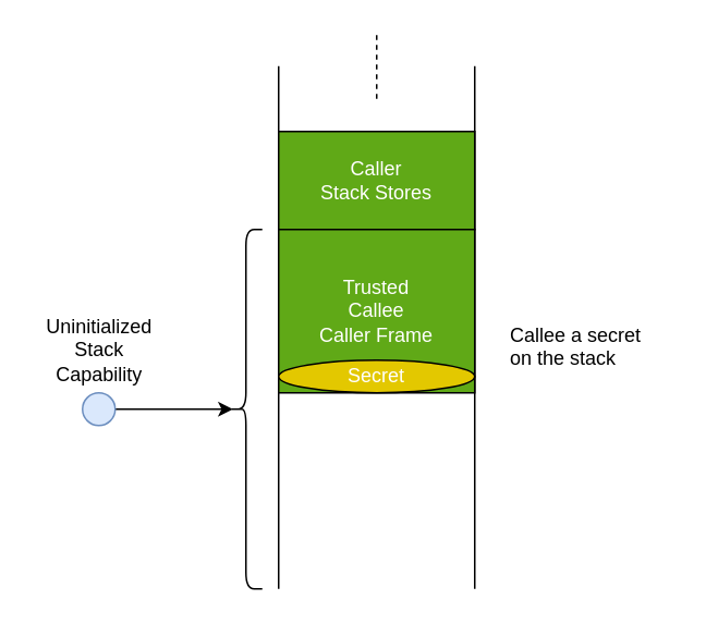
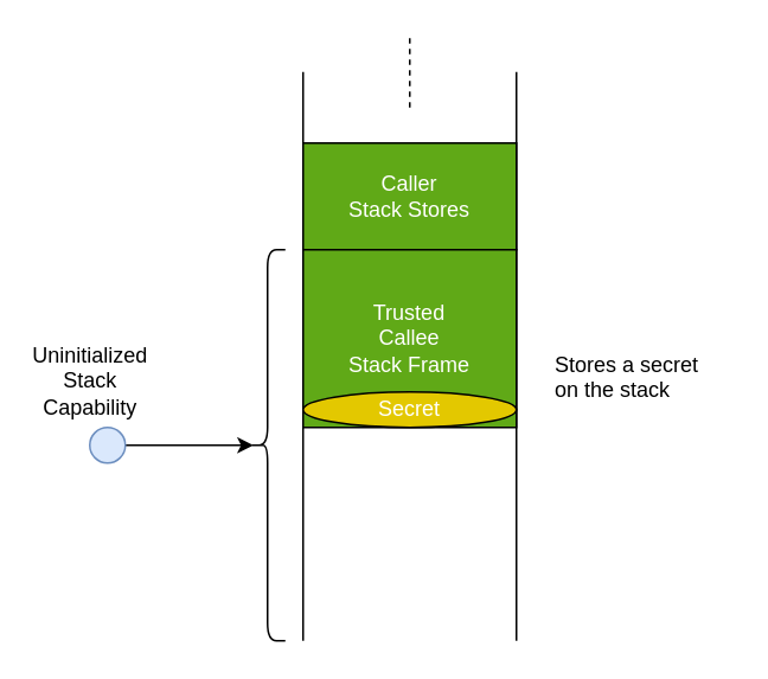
- <mxCell id="6" value="Trusted&lt;br&gt;Callee&lt;br&gt;Caller Frame" style="rounded=0;whiteSpace=wrap;html=1;strokeColor=#000000;align=center;fillColor=#60a917;fontColor=#ffffff;" parent="1" vertex="1"><mxGeometry x="170" y="140" width="120" height="100" as="geometry" /></mxCell>
+ <mxCell id="6" value="Trusted&lt;br&gt;Callee&lt;br&gt;Stack Frame" style="rounded=0;whiteSpace=wrap;html=1;strokeColor=#000000;align=center;fillColor=#60a917;fontColor=#ffffff;" parent="1" vertex="1"><mxGeometry x="170" y="140" width="120" height="100" as="geometry" /></mxCell>
- <mxCell id="10" value="Uninitialized&lt;br&gt;Stack&lt;br&gt;Capability" style="text;html=1;resizable=0;points=[];autosize=1;align=center;verticalAlign=top;spacingTop=-4;" parent="1" vertex="1"><mxGeometry x="20" y="190" width="80" height="40" as="geometry" /></mxCell>
+ <mxCell id="10" value="Uninitialized&lt;br&gt;Stack&lt;br&gt;Capability" style="text;html=1;resizable=0;points=[];autosize=1;align=center;verticalAlign=top;spacingTop=-4;" parent="1" vertex="1"><mxGeometry x="10" y="190" width="80" height="40" as="geometry" /></mxCell>
- <mxCell id="12" value="Callee a secret&lt;br&gt;on the stack" style="text;html=1;resizable=0;points=[];autosize=1;align=left;verticalAlign=top;spacingTop=-4;" parent="1" vertex="1"><mxGeometry x="310" y="195" width="100" height="30" as="geometry" /></mxCell>
+ <mxCell id="12" value="Stores a secret&lt;br&gt;on the stack" style="text;html=1;resizable=0;points=[];autosize=1;align=left;verticalAlign=top;spacingTop=-4;" parent="1" vertex="1"><mxGeometry x="310" y="195" width="100" height="30" as="geometry" /></mxCell>
